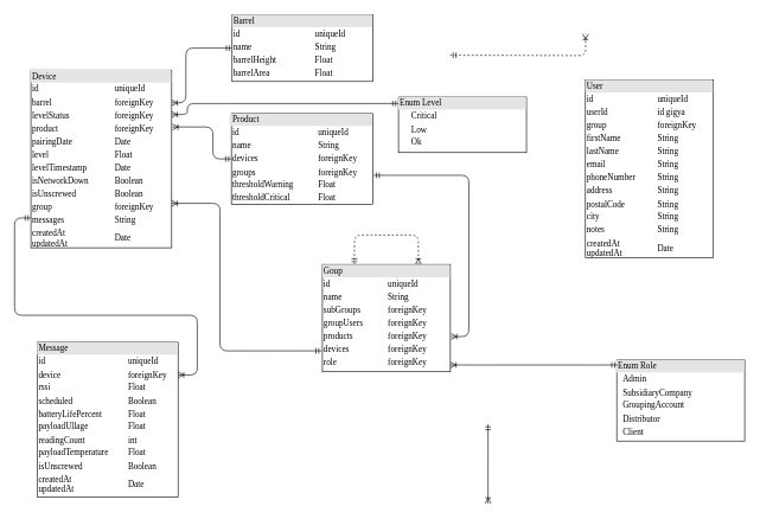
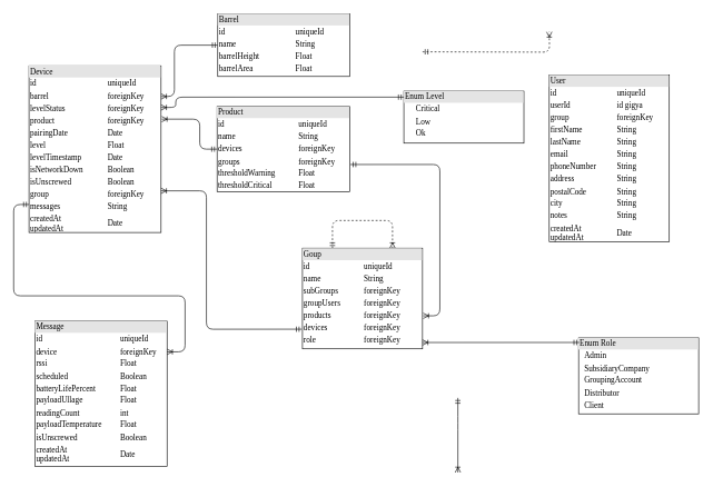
- <mxCell id="12" value="&lt;div style=&quot;box-sizing: border-box ; width: 100% ; background: #e4e4e4 ; padding: 2px&quot;&gt;Enum Level&lt;/div&gt;&lt;table style=&quot;width: 100% ; font-size: 1em&quot; cellpadding=&quot;2&quot; cellspacing=&quot;0&quot;&gt;&lt;tbody&gt;&lt;tr&gt;&lt;td&gt;&lt;/td&gt;&lt;td&gt;Critical&lt;/td&gt;&lt;/tr&gt;&lt;tr&gt;&lt;td&gt;&lt;br&gt;&lt;/td&gt;&lt;td&gt;Low&lt;br&gt;&lt;/td&gt;&lt;/tr&gt;&lt;tr&gt;&lt;td&gt;&lt;/td&gt;&lt;td&gt;Ok&lt;/td&gt;&lt;/tr&gt;&lt;tr&gt;&lt;td&gt;&lt;/td&gt;&lt;td&gt;&lt;br&gt;&lt;/td&gt;&lt;/tr&gt;&lt;tr&gt;&lt;td&gt;&lt;br&gt;&lt;/td&gt;&lt;td&gt;&lt;br&gt;&lt;/td&gt;&lt;/tr&gt;&lt;tr&gt;&lt;td&gt;&lt;br&gt;&lt;/td&gt;&lt;td&gt;&lt;br&gt;&lt;/td&gt;&lt;/tr&gt;&lt;tr&gt;&lt;td&gt;&lt;br&gt;&lt;/td&gt;&lt;td&gt;&lt;br&gt;&lt;/td&gt;&lt;/tr&gt;&lt;tr&gt;&lt;td&gt;&lt;br&gt;&lt;/td&gt;&lt;td&gt;&lt;br&gt;&lt;/td&gt;&lt;/tr&gt;&lt;/tbody&gt;&lt;/table&gt;" style="verticalAlign=top;align=left;overflow=fill;html=1;rounded=0;shadow=0;comic=0;labelBackgroundColor=none;strokeWidth=1;fontFamily=Verdana;fontSize=12" vertex="1" parent="1"><mxGeometry x="560" y="136" width="180" height="78" as="geometry" /></mxCell>
+ <mxCell id="12" value="&lt;div style=&quot;box-sizing: border-box ; width: 100% ; background: #e4e4e4 ; padding: 2px&quot;&gt;Enum Level&lt;/div&gt;&lt;table style=&quot;width: 100% ; font-size: 1em&quot; cellpadding=&quot;2&quot; cellspacing=&quot;0&quot;&gt;&lt;tbody&gt;&lt;tr&gt;&lt;td&gt;&lt;/td&gt;&lt;td&gt;Critical&lt;/td&gt;&lt;/tr&gt;&lt;tr&gt;&lt;td&gt;&lt;br&gt;&lt;/td&gt;&lt;td&gt;Low&lt;br&gt;&lt;/td&gt;&lt;/tr&gt;&lt;tr&gt;&lt;td&gt;&lt;/td&gt;&lt;td&gt;Ok&lt;/td&gt;&lt;/tr&gt;&lt;tr&gt;&lt;td&gt;&lt;/td&gt;&lt;td&gt;&lt;br&gt;&lt;/td&gt;&lt;/tr&gt;&lt;tr&gt;&lt;td&gt;&lt;br&gt;&lt;/td&gt;&lt;td&gt;&lt;br&gt;&lt;/td&gt;&lt;/tr&gt;&lt;tr&gt;&lt;td&gt;&lt;br&gt;&lt;/td&gt;&lt;td&gt;&lt;br&gt;&lt;/td&gt;&lt;/tr&gt;&lt;tr&gt;&lt;td&gt;&lt;br&gt;&lt;/td&gt;&lt;td&gt;&lt;br&gt;&lt;/td&gt;&lt;/tr&gt;&lt;tr&gt;&lt;td&gt;&lt;br&gt;&lt;/td&gt;&lt;td&gt;&lt;br&gt;&lt;/td&gt;&lt;/tr&gt;&lt;/tbody&gt;&lt;/table&gt;" style="verticalAlign=top;align=left;overflow=fill;html=1;rounded=0;shadow=0;comic=0;labelBackgroundColor=none;strokeWidth=1;fontFamily=Verdana;fontSize=12" vertex="1" parent="1"><mxGeometry x="605" y="136" width="180" height="78" as="geometry" /></mxCell>
